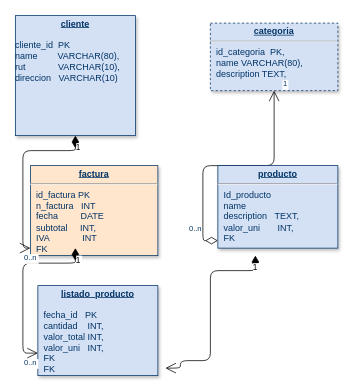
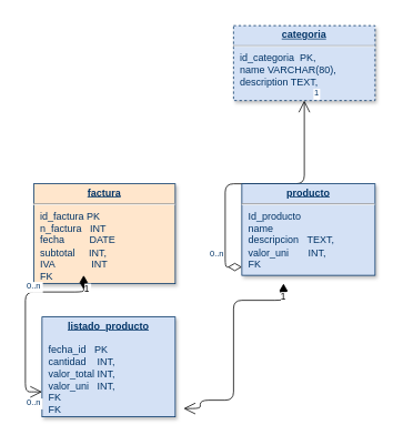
- <mxCell id="4" value="&lt;p style=&quot;margin: 0px ; margin-top: 4px ; text-align: center ; text-decoration: underline&quot;&gt;&lt;b&gt;cliente&lt;/b&gt;&lt;/p&gt;&lt;br&gt;cliente_id&amp;nbsp; PK&lt;br&gt;name&amp;nbsp; &amp;nbsp; &amp;nbsp; &amp;nbsp; VARCHAR(80),&lt;br&gt;rut&amp;nbsp; &amp;nbsp; &amp;nbsp; &amp;nbsp; &amp;nbsp; &amp;nbsp; &amp;nbsp;VARCHAR(10),&lt;br&gt;direccion&amp;nbsp; &amp;nbsp;VARCHAR(10)&amp;nbsp;" style="verticalAlign=top;align=left;overflow=fill;fontSize=12;fontFamily=Helvetica;html=1;strokeColor=#003366;shadow=1;fillColor=#D4E1F5;fontColor=#003366" parent="1" vertex="1"><mxGeometry x="20" y="20" width="160" height="160" as="geometry" /></mxCell>
- <mxCell id="5" value="1" style="endArrow=open;endSize=12;startArrow=diamondThin;startSize=14;startFill=1;edgeStyle=orthogonalEdgeStyle;align=left;verticalAlign=bottom;" parent="1" source="4" target="3" edge="1"><mxGeometry x="-0.818" y="5.0" relative="1" as="geometry"><mxPoint x="90" y="520" as="sourcePoint" /><mxPoint x="250" y="520" as="targetPoint" /><mxPoint as="offset" /><Array as="points"><mxPoint x="100" y="200" /><mxPoint x="30" y="200" /><mxPoint x="30" y="330" /></Array></mxGeometry></mxCell>
- <mxCell id="10" value="&lt;p style=&quot;margin: 0px ; margin-top: 4px ; text-align: center ; text-decoration: underline&quot;&gt;&lt;b&gt;producto&lt;/b&gt;&lt;/p&gt;&lt;hr&gt;&lt;p style=&quot;margin: 0px ; margin-left: 8px&quot;&gt;Id_producto&lt;/p&gt;&lt;p style=&quot;margin: 0px ; margin-left: 8px&quot;&gt;name&lt;/p&gt;&lt;p style=&quot;margin: 0px ; margin-left: 8px&quot;&gt;description&amp;nbsp; &amp;nbsp;TEXT,&lt;/p&gt;&lt;p style=&quot;margin: 0px ; margin-left: 8px&quot;&gt;valor_uni&amp;nbsp; &amp;nbsp; &amp;nbsp; &amp;nbsp;INT,&lt;/p&gt;&lt;p style=&quot;margin: 0px ; margin-left: 8px&quot;&gt;FK&lt;/p&gt;" style="verticalAlign=top;align=left;overflow=fill;fontSize=12;fontFamily=Helvetica;html=1;strokeColor=#003366;shadow=1;fillColor=#D4E1F5;fontColor=#003366" vertex="1" parent="1"><mxGeometry x="290" y="220" width="160" height="110" as="geometry" /></mxCell>
+ <mxCell id="10" value="&lt;p style=&quot;margin: 0px ; margin-top: 4px ; text-align: center ; text-decoration: underline&quot;&gt;&lt;b&gt;producto&lt;/b&gt;&lt;/p&gt;&lt;hr&gt;&lt;p style=&quot;margin: 0px ; margin-left: 8px&quot;&gt;Id_producto&lt;/p&gt;&lt;p style=&quot;margin: 0px ; margin-left: 8px&quot;&gt;name&lt;/p&gt;&lt;p style=&quot;margin: 0px ; margin-left: 8px&quot;&gt;descripcion&amp;nbsp; &amp;nbsp;TEXT,&lt;/p&gt;&lt;p style=&quot;margin: 0px ; margin-left: 8px&quot;&gt;valor_uni&amp;nbsp; &amp;nbsp; &amp;nbsp; &amp;nbsp;INT,&lt;/p&gt;&lt;p style=&quot;margin: 0px ; margin-left: 8px&quot;&gt;FK&lt;/p&gt;" style="verticalAlign=top;align=left;overflow=fill;fontSize=12;fontFamily=Helvetica;html=1;strokeColor=#003366;shadow=1;fillColor=#D4E1F5;fontColor=#003366" vertex="1" parent="1"><mxGeometry x="290" y="220" width="160" height="110" as="geometry" /></mxCell>
